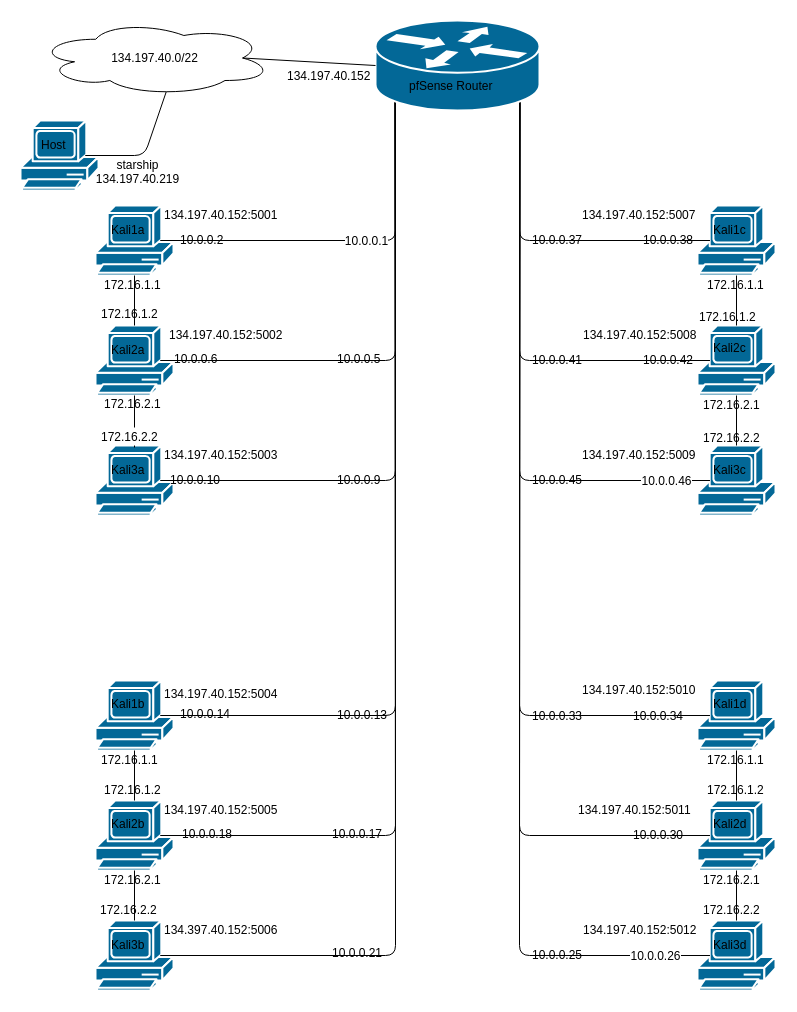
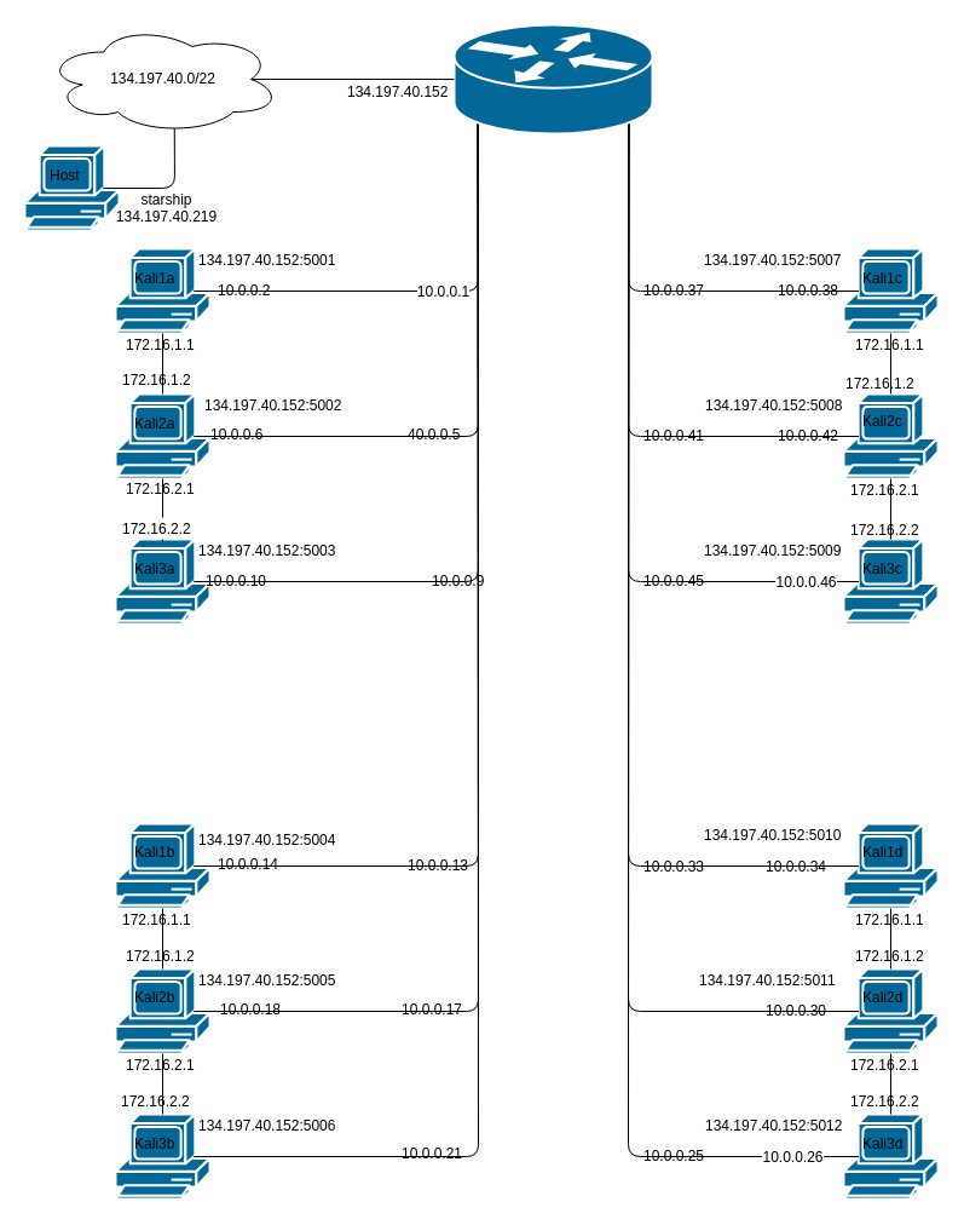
- <mxCell id="2" value="134.197.40.0/22" style="ellipse;shape=cloud;whiteSpace=wrap;html=1;" parent="1" vertex="1"><mxGeometry x="36.5" y="20" width="235" height="75" as="geometry" /></mxCell>
+ <mxCell id="2" value="134.197.40.0/22" style="ellipse;shape=cloud;whiteSpace=wrap;html=1;" parent="1" vertex="1"><mxGeometry x="36.5" y="20" width="195" height="90" as="geometry" /></mxCell>
- <mxCell id="76" value="pfSense Router" style="text;html=1;resizable=0;points=[];autosize=1;align=left;verticalAlign=top;spacingTop=-4;" parent="1" vertex="1"><mxGeometry x="407" y="76" width="100" height="20" as="geometry" /></mxCell>
- <mxCell id="78" value="10.0.0.5" style="text;html=1;resizable=0;points=[];autosize=1;align=left;verticalAlign=top;spacingTop=-4;" parent="1" vertex="1"><mxGeometry x="335" y="349" width="60" height="20" as="geometry" /></mxCell>
+ <mxCell id="78" value="40.0.0.5" style="text;html=1;resizable=0;points=[];autosize=1;align=left;verticalAlign=top;spacingTop=-4;" parent="1" vertex="1"><mxGeometry x="335" y="349" width="60" height="20" as="geometry" /></mxCell>
- <mxCell id="79" value="10.0.0.9" style="text;html=1;resizable=0;points=[];autosize=1;align=left;verticalAlign=top;spacingTop=-4;" parent="1" vertex="1"><mxGeometry x="335" y="470" width="60" height="20" as="geometry" /></mxCell>
+ <mxCell id="79" value="10.0.0.9" style="text;html=1;resizable=0;points=[];autosize=1;align=left;verticalAlign=top;spacingTop=-4;" parent="1" vertex="1"><mxGeometry x="355" y="470" width="60" height="20" as="geometry" /></mxCell>
- <mxCell id="95" value="134.397.40.152:5006" style="text;html=1;resizable=0;points=[];autosize=1;align=left;verticalAlign=top;spacingTop=-4;" parent="1" vertex="1"><mxGeometry x="162" y="920" width="130" height="20" as="geometry" /></mxCell>
+ <mxCell id="95" value="134.197.40.152:5006" style="text;html=1;resizable=0;points=[];autosize=1;align=left;verticalAlign=top;spacingTop=-4;" parent="1" vertex="1"><mxGeometry x="162" y="920" width="130" height="20" as="geometry" /></mxCell>
